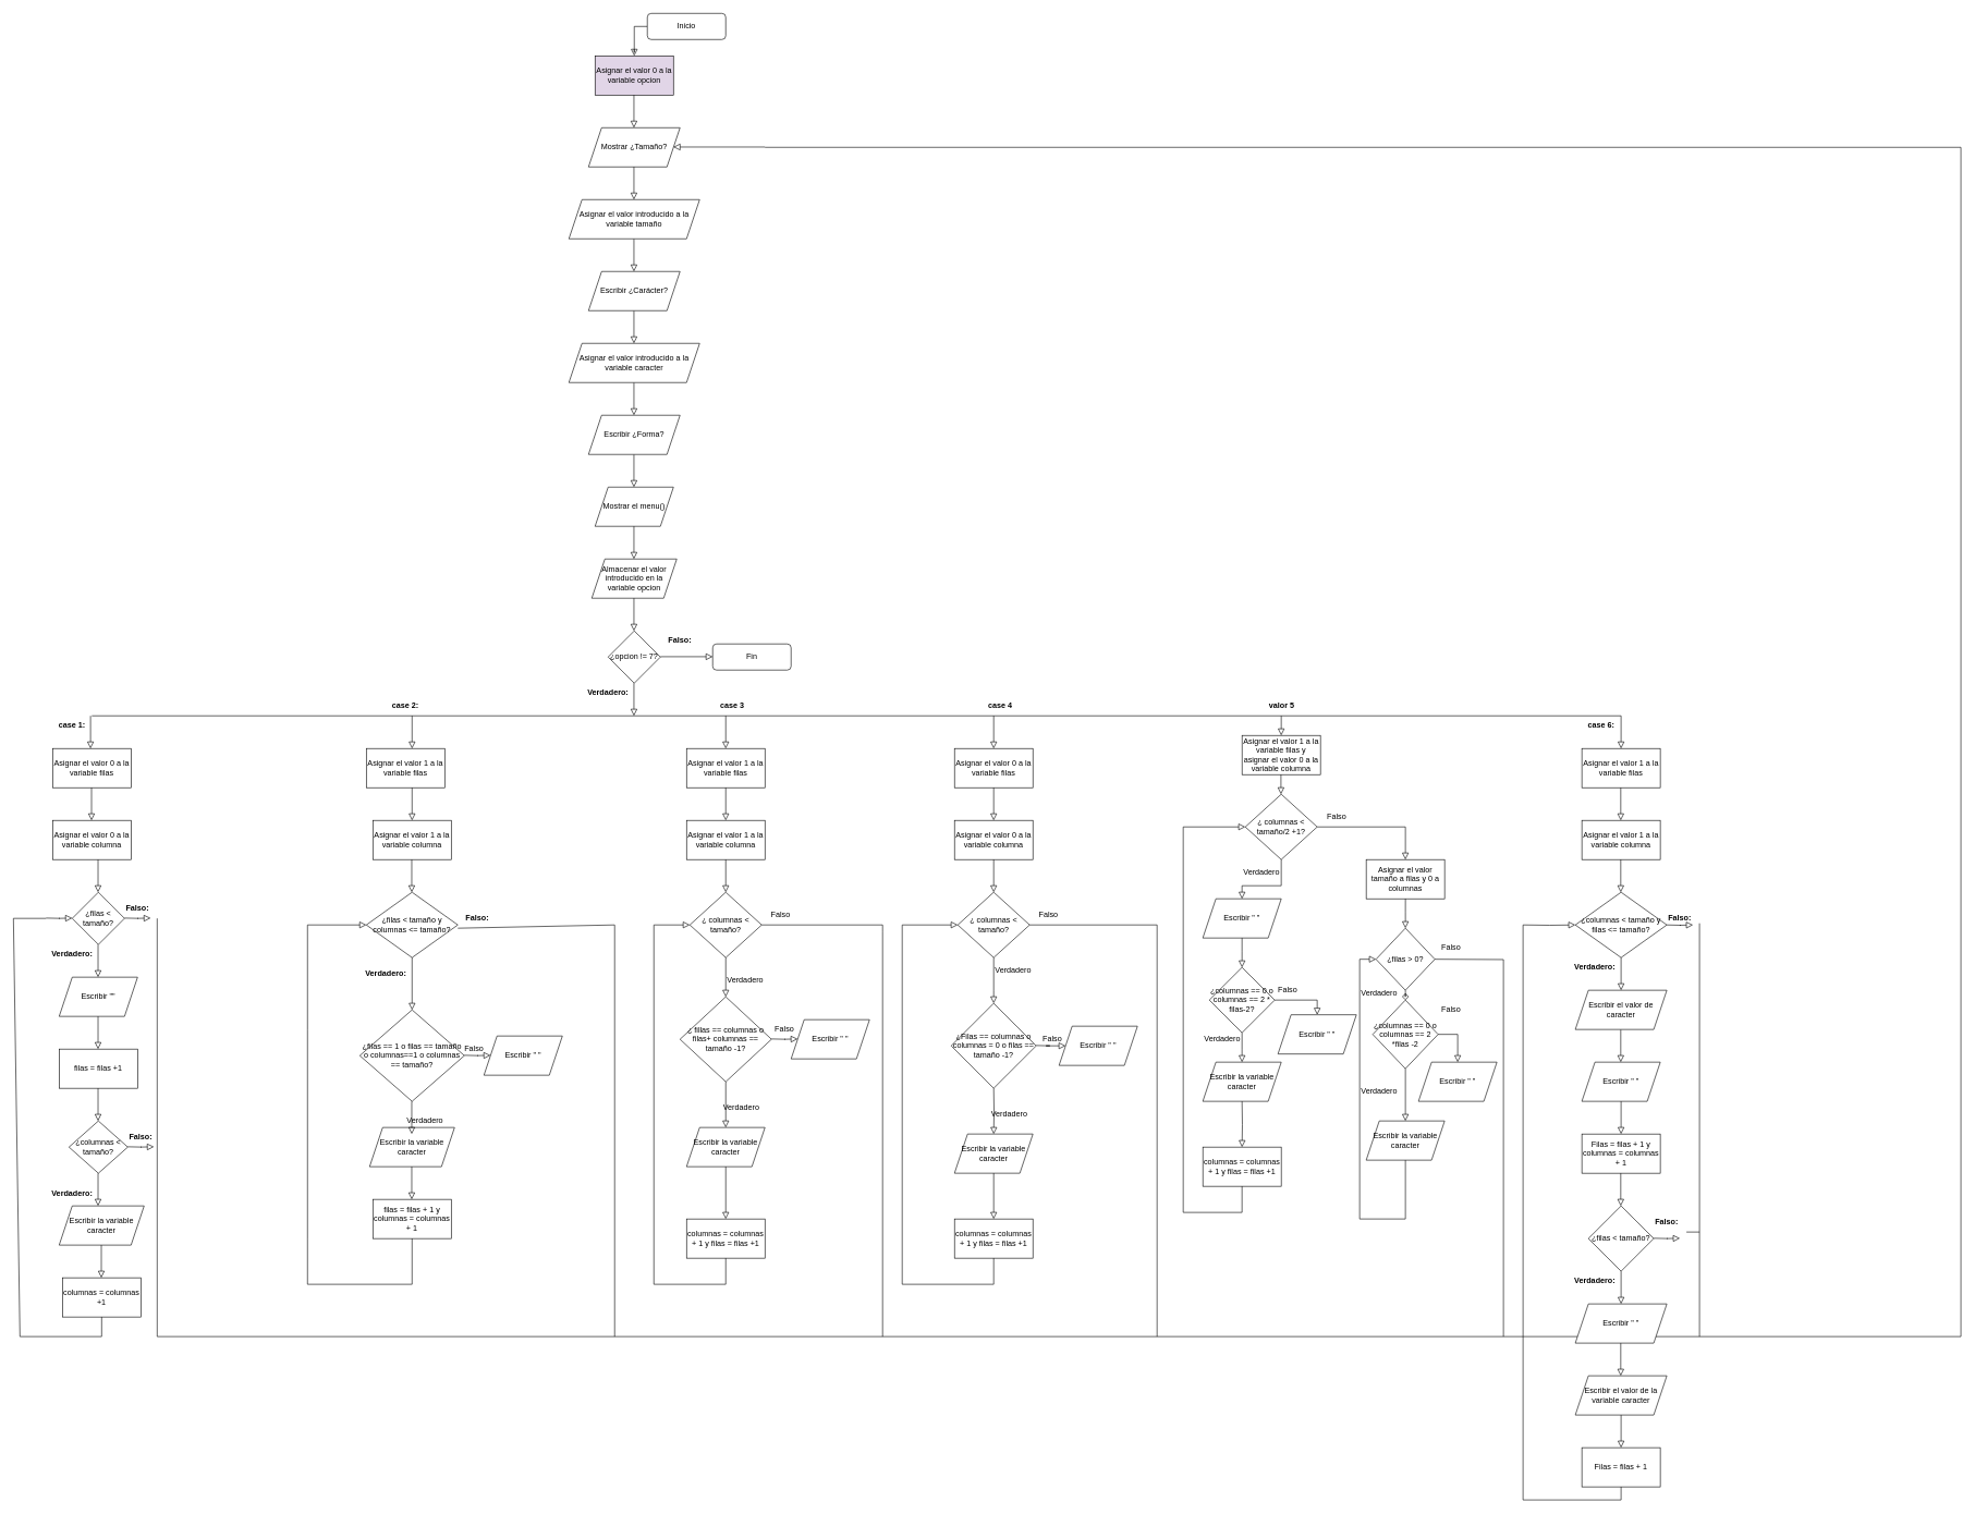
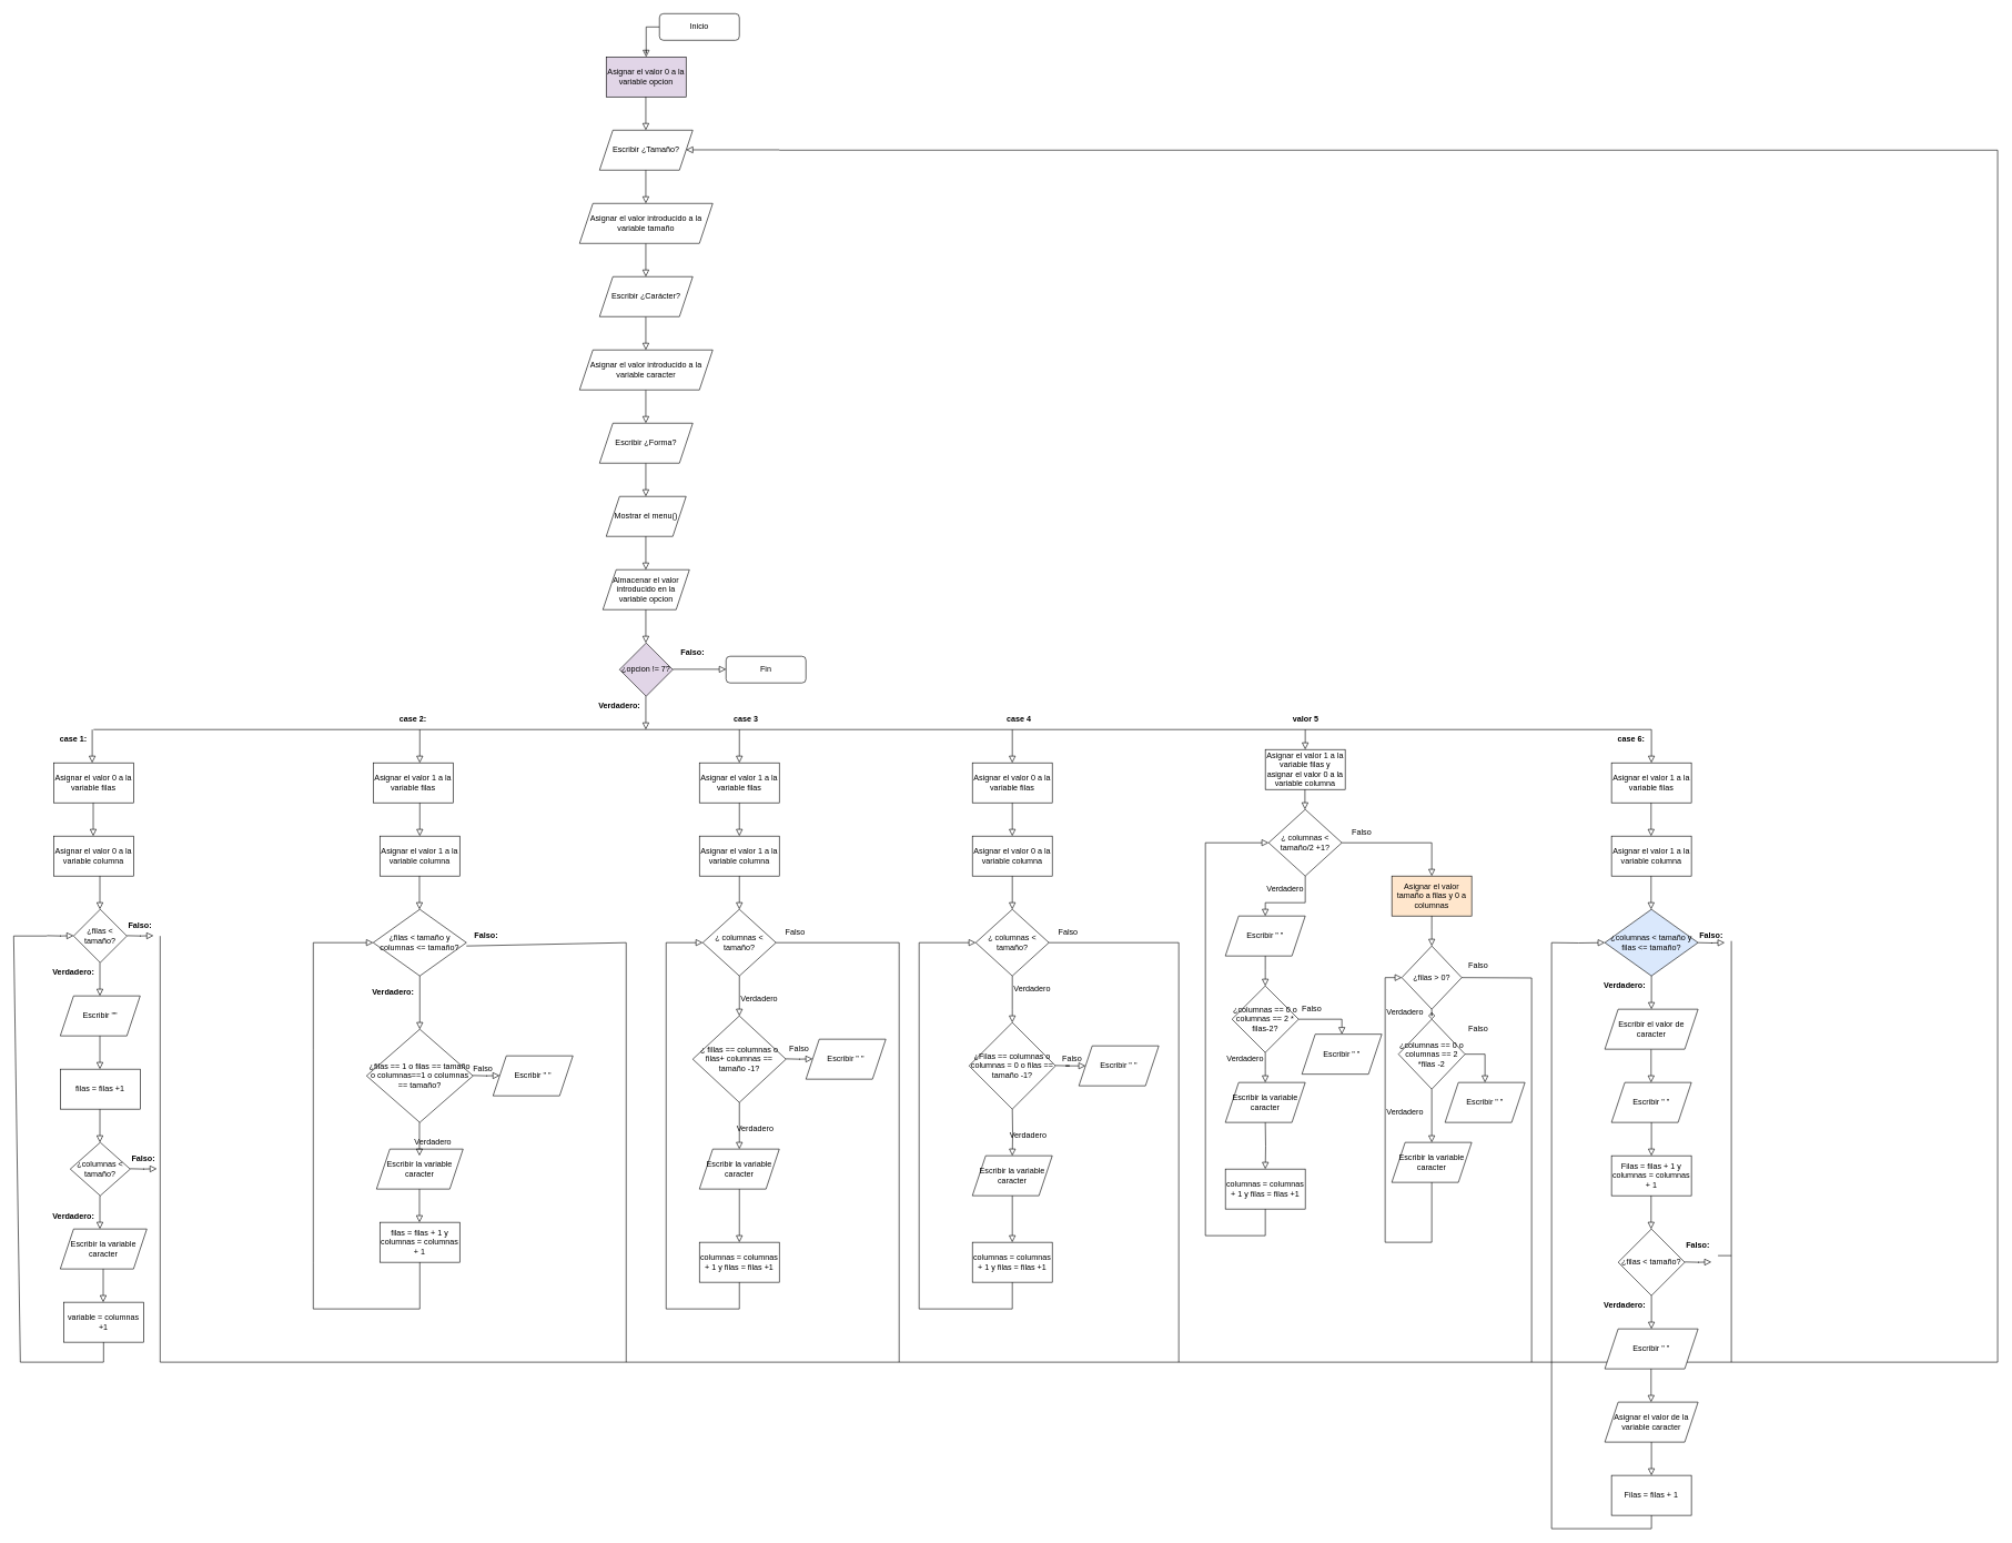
- <mxCell id="7" value="Mostrar ¿Tamaño?" style="shape=parallelogram;perimeter=parallelogramPerimeter;whiteSpace=wrap;html=1;fixedSize=1;" parent="1" vertex="1"><mxGeometry x="900" y="195" width="140" height="60" as="geometry" /></mxCell>
+ <mxCell id="7" value="Escribir ¿Tamaño?" style="shape=parallelogram;perimeter=parallelogramPerimeter;whiteSpace=wrap;html=1;fixedSize=1;" parent="1" vertex="1"><mxGeometry x="900" y="195" width="140" height="60" as="geometry" /></mxCell>
- <mxCell id="20" value="¿opcion != 7?" style="rhombus;whiteSpace=wrap;html=1;" parent="1" vertex="1"><mxGeometry x="930" y="965" width="80" height="80" as="geometry" /></mxCell>
+ <mxCell id="20" value="¿opcion != 7?" style="rhombus;whiteSpace=wrap;html=1;fillColor=#e1d5e7;" parent="1" vertex="1"><mxGeometry x="930" y="965" width="80" height="80" as="geometry" /></mxCell>
- <mxCell id="165" value="Asignar el valor tamaño a filas y 0 a columnas" style="rounded=0;whiteSpace=wrap;html=1;" vertex="1" parent="1"><mxGeometry x="2090" y="1315" width="120" height="60" as="geometry" /></mxCell>
+ <mxCell id="165" value="Asignar el valor tamaño a filas y 0 a columnas" style="rounded=0;whiteSpace=wrap;html=1;fillColor=#ffe6cc;" vertex="1" parent="1"><mxGeometry x="2090" y="1315" width="120" height="60" as="geometry" /></mxCell>
- <mxCell id="77" value="¿columnas &amp;lt; tamaño y filas &amp;lt;= tamaño?" style="rhombus;whiteSpace=wrap;html=1;" parent="1" vertex="1"><mxGeometry x="2410" y="1365" width="140" height="100" as="geometry" /></mxCell>
+ <mxCell id="77" value="¿columnas &amp;lt; tamaño y filas &amp;lt;= tamaño?" style="rhombus;whiteSpace=wrap;html=1;fillColor=#dae8fc;" parent="1" vertex="1"><mxGeometry x="2410" y="1365" width="140" height="100" as="geometry" /></mxCell>
- <mxCell id="47" value="columnas = columnas +1" style="rounded=0;whiteSpace=wrap;html=1;" parent="1" vertex="1"><mxGeometry x="95" y="1955" width="120" height="60" as="geometry" /></mxCell>
+ <mxCell id="47" value="variable = columnas +1" style="rounded=0;whiteSpace=wrap;html=1;" parent="1" vertex="1"><mxGeometry x="95" y="1955" width="120" height="60" as="geometry" /></mxCell>
- <mxCell id="91" value="Escribir el valor de la variable caracter" style="shape=parallelogram;perimeter=parallelogramPerimeter;whiteSpace=wrap;html=1;fixedSize=1;" parent="1" vertex="1"><mxGeometry x="2410" y="2105" width="140" height="60" as="geometry" /></mxCell>
+ <mxCell id="91" value="Asignar el valor de la variable caracter" style="shape=parallelogram;perimeter=parallelogramPerimeter;whiteSpace=wrap;html=1;fixedSize=1;" parent="1" vertex="1"><mxGeometry x="2410" y="2105" width="140" height="60" as="geometry" /></mxCell>
